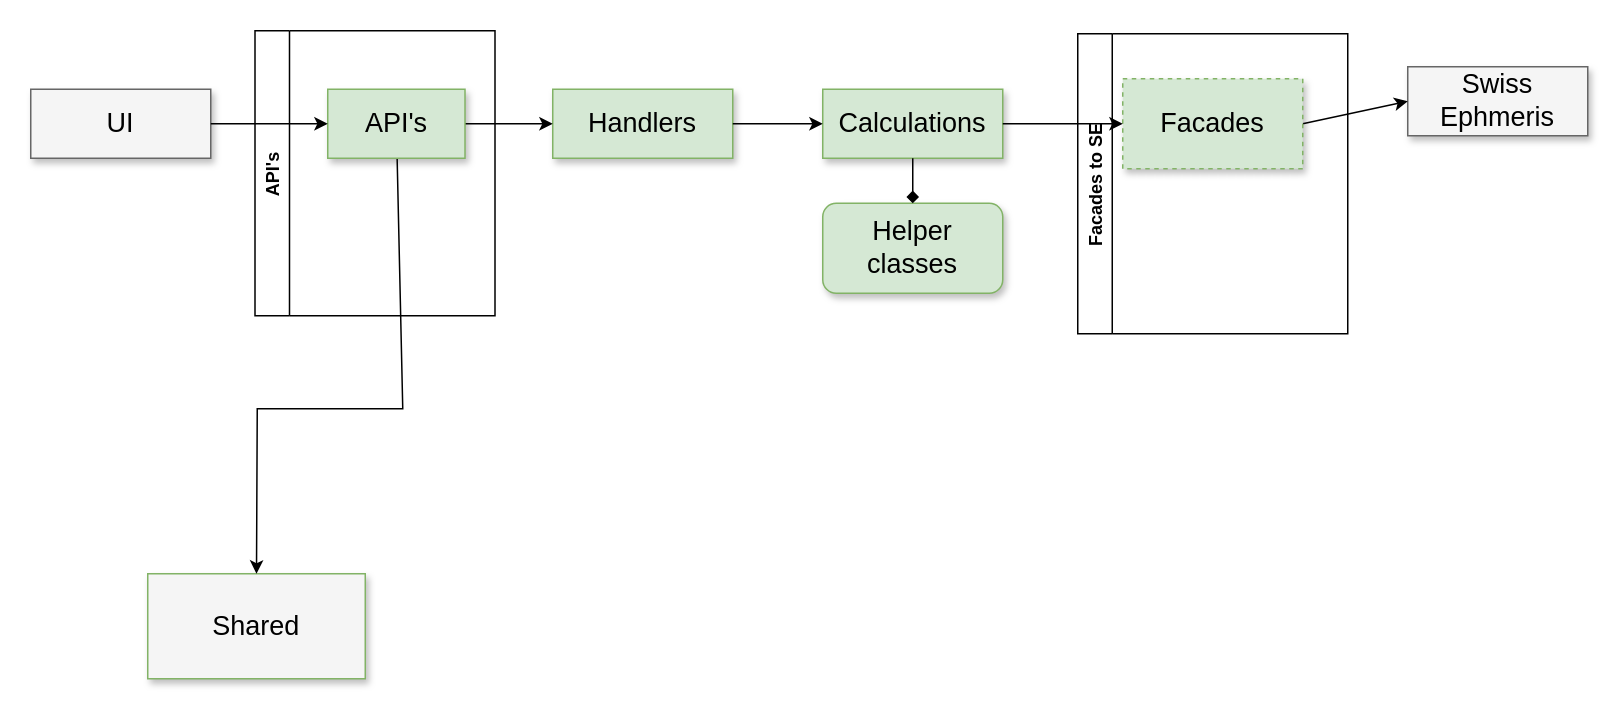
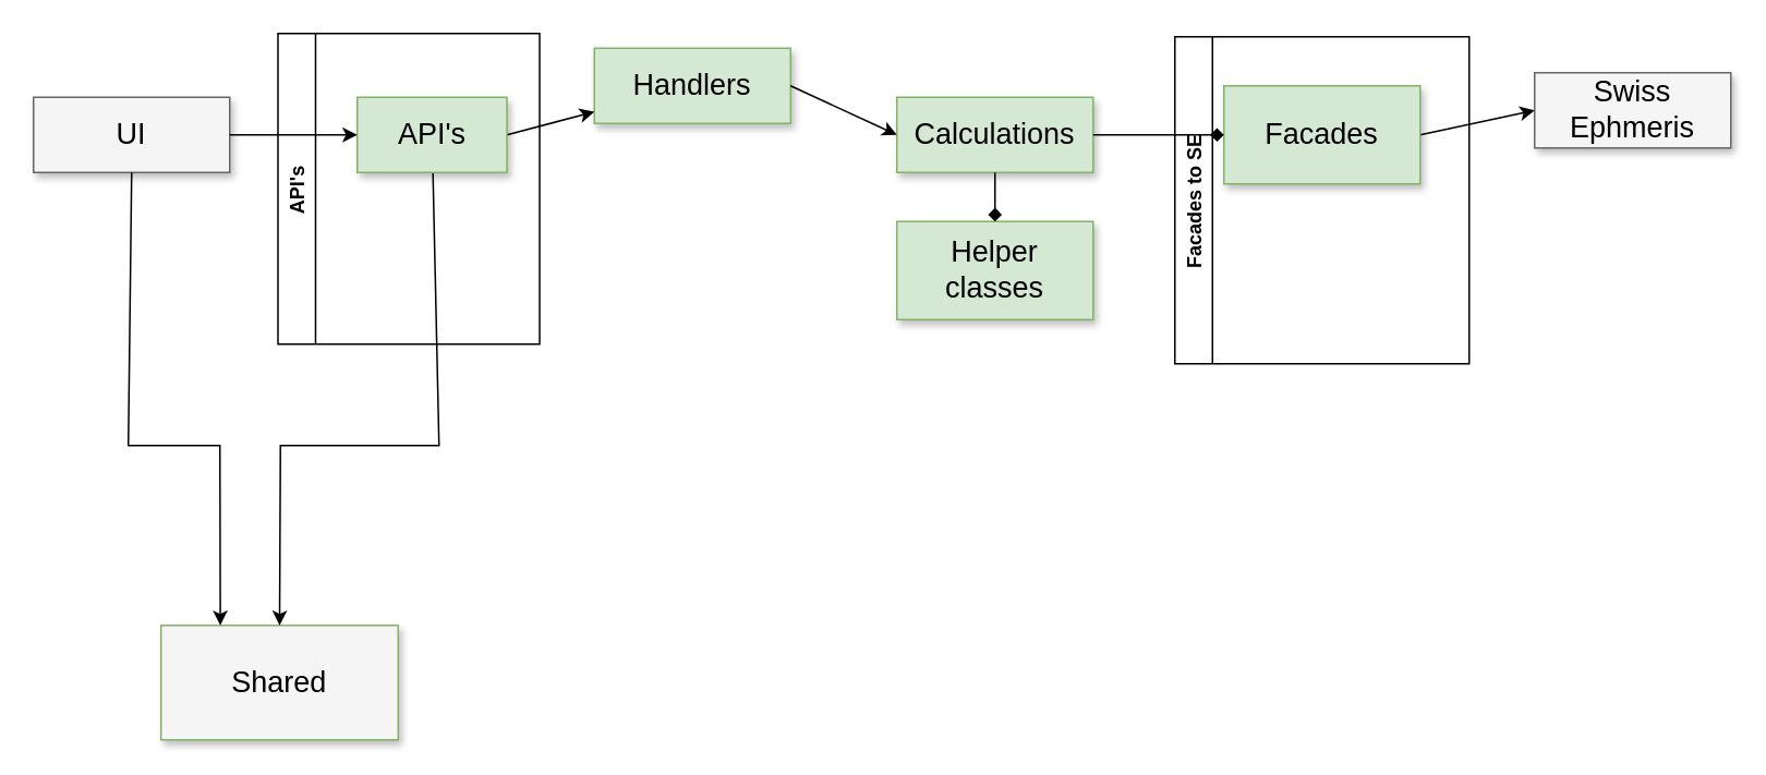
- <mxCell id="11" value="Handlers" style="whiteSpace=wrap;html=1;shadow=1;fontSize=18;fillColor=#d5e8d4;strokeColor=#82b366;" parent="1" vertex="1"><mxGeometry x="368" y="59" width="120" height="46" as="geometry" /></mxCell>
+ <mxCell id="11" value="Handlers" style="whiteSpace=wrap;html=1;shadow=1;fontSize=18;fillColor=#d5e8d4;strokeColor=#82b366;" parent="1" vertex="1"><mxGeometry x="363" y="29" width="120" height="46" as="geometry" /></mxCell>
- <mxCell id="16" value="" style="endArrow=classic;html=1;rounded=0;exitX=1;exitY=0.5;exitDx=0;exitDy=0;" edge="1" parent="1" source="2" target="15"><mxGeometry width="50" height="50" relative="1" as="geometry"><mxPoint x="638" y="162" as="sourcePoint" /><mxPoint x="688" y="112" as="targetPoint" /></mxGeometry></mxCell>
+ <mxCell id="16" value="" style="endArrow=diamond;html=1;rounded=0;exitX=1;exitY=0.5;exitDx=0;exitDy=0;" edge="1" parent="1" source="2" target="15"><mxGeometry width="50" height="50" relative="1" as="geometry"><mxPoint x="638" y="162" as="sourcePoint" /><mxPoint x="688" y="112" as="targetPoint" /></mxGeometry></mxCell>
- <mxCell id="15" value="Facades" style="whiteSpace=wrap;html=1;shadow=1;fontSize=18;fillColor=#d5e8d4;strokeColor=#82b366;dashed=1;" vertex="1" parent="14"><mxGeometry x="30" y="30" width="120" height="60" as="geometry" /></mxCell>
+ <mxCell id="15" value="Facades" style="whiteSpace=wrap;html=1;shadow=1;fontSize=18;fillColor=#d5e8d4;strokeColor=#82b366;" vertex="1" parent="14"><mxGeometry x="30" y="30" width="120" height="60" as="geometry" /></mxCell>
- <mxCell id="5" value="Helper classes" style="whiteSpace=wrap;html=1;shadow=1;fontSize=18;fillColor=#d5e8d4;strokeColor=#82b366;rounded=1;" parent="1" vertex="1"><mxGeometry x="548" y="135" width="120" height="60" as="geometry" /></mxCell>
+ <mxCell id="5" value="Helper classes" style="whiteSpace=wrap;html=1;shadow=1;fontSize=18;fillColor=#d5e8d4;strokeColor=#82b366;" parent="1" vertex="1"><mxGeometry x="548" y="135" width="120" height="60" as="geometry" /></mxCell>
+ <mxCell id="8" value="" style="endArrow=classic;html=1;rounded=0;exitX=0.5;exitY=1;exitDx=0;exitDy=0;entryX=0.25;entryY=0;entryDx=0;entryDy=0;" parent="1" source="3" target="4" edge="1"><mxGeometry width="50" height="50" relative="1" as="geometry"><mxPoint x="418" y="302" as="sourcePoint" /><mxPoint x="468" y="252" as="targetPoint" /><Array as="points"><mxPoint x="78" y="272" /><mxPoint x="134" y="272" /></Array></mxGeometry></mxCell>
